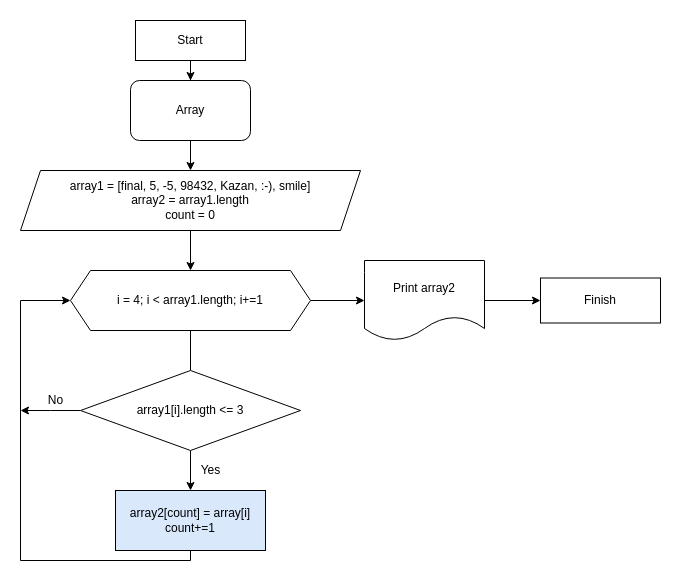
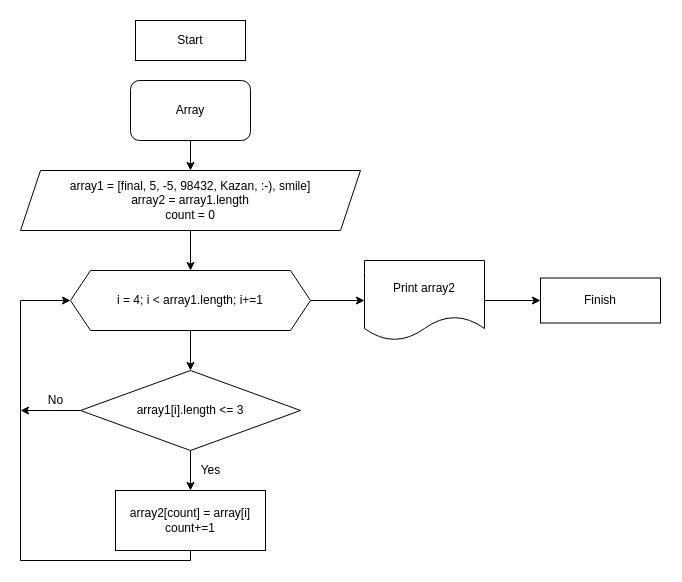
- <mxCell id="16" style="edgeStyle=orthogonalEdgeStyle;rounded=0;orthogonalLoop=1;jettySize=auto;html=1;entryX=0.5;entryY=0;entryDx=0;entryDy=0;" edge="1" parent="1" source="17" target="3"><mxGeometry relative="1" as="geometry" /></mxCell>
- <mxCell id="6" value="" style="edgeStyle=none;html=1;endArrow=none;" parent="1" source="8" target="11" edge="1"><mxGeometry relative="1" as="geometry" /></mxCell>
+ <mxCell id="6" value="" style="edgeStyle=none;html=1;" parent="1" source="8" target="11" edge="1"><mxGeometry relative="1" as="geometry" /></mxCell>
- <mxCell id="13" value="array2[count] = array[i]&lt;br&gt;count+=1" style="rounded=0;whiteSpace=wrap;html=1;fillColor=#dae8fc;" parent="1" vertex="1"><mxGeometry x="115" y="490" width="150" height="60" as="geometry" /></mxCell>
+ <mxCell id="13" value="array2[count] = array[i]&lt;br&gt;count+=1" style="rounded=0;whiteSpace=wrap;html=1;" parent="1" vertex="1"><mxGeometry x="115" y="490" width="150" height="60" as="geometry" /></mxCell>
